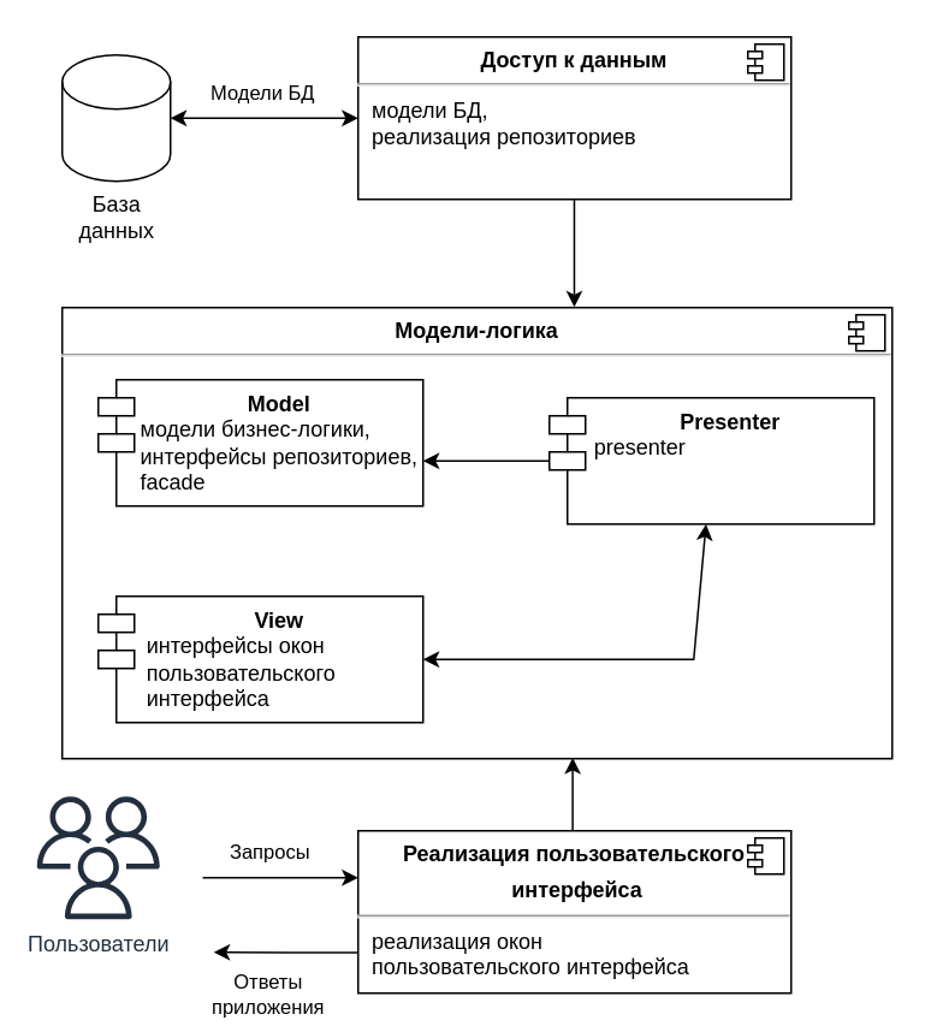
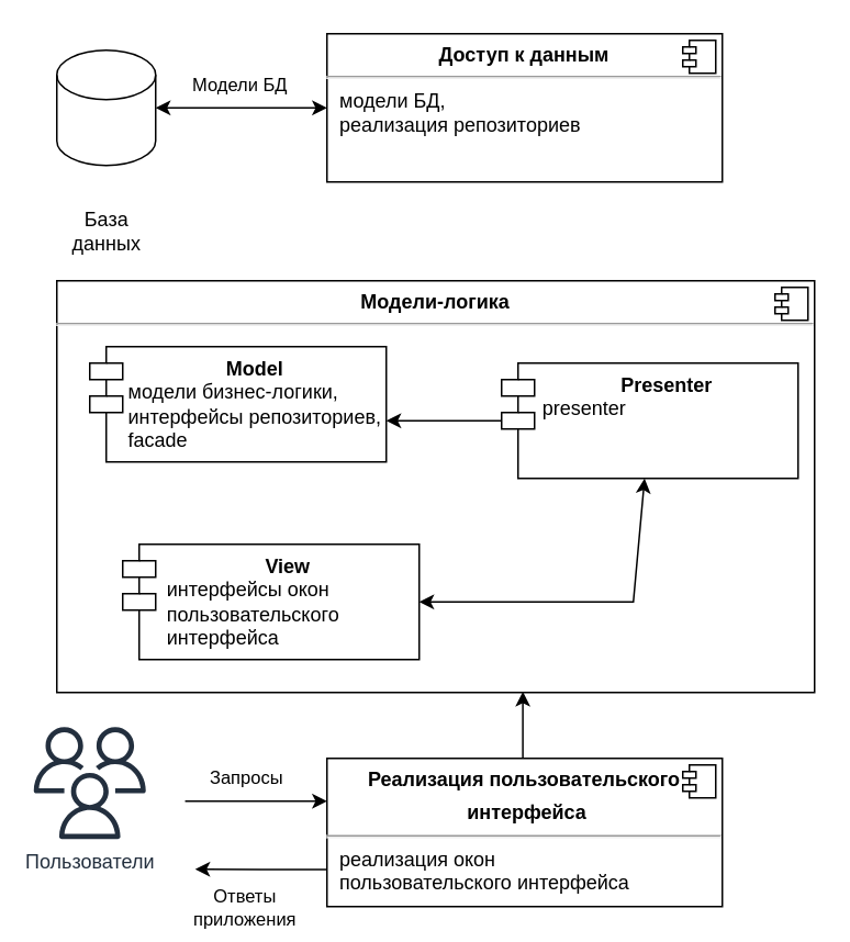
- <mxCell id="8" value="База &lt;br&gt;данных" style="text;html=1;align=center;verticalAlign=middle;resizable=0;points=[];autosize=1;" vertex="1" parent="1"><mxGeometry x="34" y="105" width="60" height="30" as="geometry" /></mxCell>
+ <mxCell id="8" value="База &lt;br&gt;данных" style="text;html=1;align=center;verticalAlign=middle;resizable=0;points=[];autosize=1;" vertex="1" parent="1"><mxGeometry x="34" y="125" width="60" height="30" as="geometry" /></mxCell>
- <mxCell id="2" style="edgeStyle=orthogonalEdgeStyle;rounded=0;orthogonalLoop=1;jettySize=auto;html=1;entryX=0.617;entryY=-0.001;entryDx=0;entryDy=0;entryPerimeter=0;" edge="1" parent="1" source="3" target="5"><mxGeometry relative="1" as="geometry"><mxPoint x="314" y="170" as="targetPoint" /><Array as="points"><mxPoint x="318" y="170" /></Array></mxGeometry></mxCell>
- <mxCell id="19" value="View&lt;br&gt;&lt;p style=&quot;text-align: left ; font-weight: 400 ; margin: 0px 0px 0px 8px&quot;&gt;интерфейсы окон&amp;nbsp;&lt;/p&gt;&lt;p style=&quot;text-align: left ; font-weight: 400 ; margin: 0px 0px 0px 8px&quot;&gt;&lt;span&gt;пользовательского&amp;nbsp;&lt;/span&gt;&lt;/p&gt;&lt;p style=&quot;text-align: left ; font-weight: 400 ; margin: 0px 0px 0px 8px&quot;&gt;&lt;span&gt;интерфейса&amp;nbsp; &amp;nbsp; &amp;nbsp; &amp;nbsp; &amp;nbsp; &amp;nbsp; &amp;nbsp; &amp;nbsp; &amp;nbsp; &amp;nbsp; &amp;nbsp; &amp;nbsp; &amp;nbsp;&amp;nbsp;&lt;/span&gt;&lt;/p&gt;" style="shape=module;align=left;spacingLeft=20;align=center;verticalAlign=top;fontStyle=1;html=1;" vertex="1" parent="1"><mxGeometry x="54" y="330" width="180" height="70" as="geometry" /></mxCell>
+ <mxCell id="19" value="View&lt;br&gt;&lt;p style=&quot;text-align: left ; font-weight: 400 ; margin: 0px 0px 0px 8px&quot;&gt;интерфейсы окон&amp;nbsp;&lt;/p&gt;&lt;p style=&quot;text-align: left ; font-weight: 400 ; margin: 0px 0px 0px 8px&quot;&gt;&lt;span&gt;пользовательского&amp;nbsp;&lt;/span&gt;&lt;/p&gt;&lt;p style=&quot;text-align: left ; font-weight: 400 ; margin: 0px 0px 0px 8px&quot;&gt;&lt;span&gt;интерфейса&amp;nbsp; &amp;nbsp; &amp;nbsp; &amp;nbsp; &amp;nbsp; &amp;nbsp; &amp;nbsp; &amp;nbsp; &amp;nbsp; &amp;nbsp; &amp;nbsp; &amp;nbsp; &amp;nbsp;&amp;nbsp;&lt;/span&gt;&lt;/p&gt;" style="shape=module;align=left;spacingLeft=20;align=center;verticalAlign=top;fontStyle=1;html=1;" vertex="1" parent="1"><mxGeometry x="74" y="330" width="180" height="70" as="geometry" /></mxCell>
